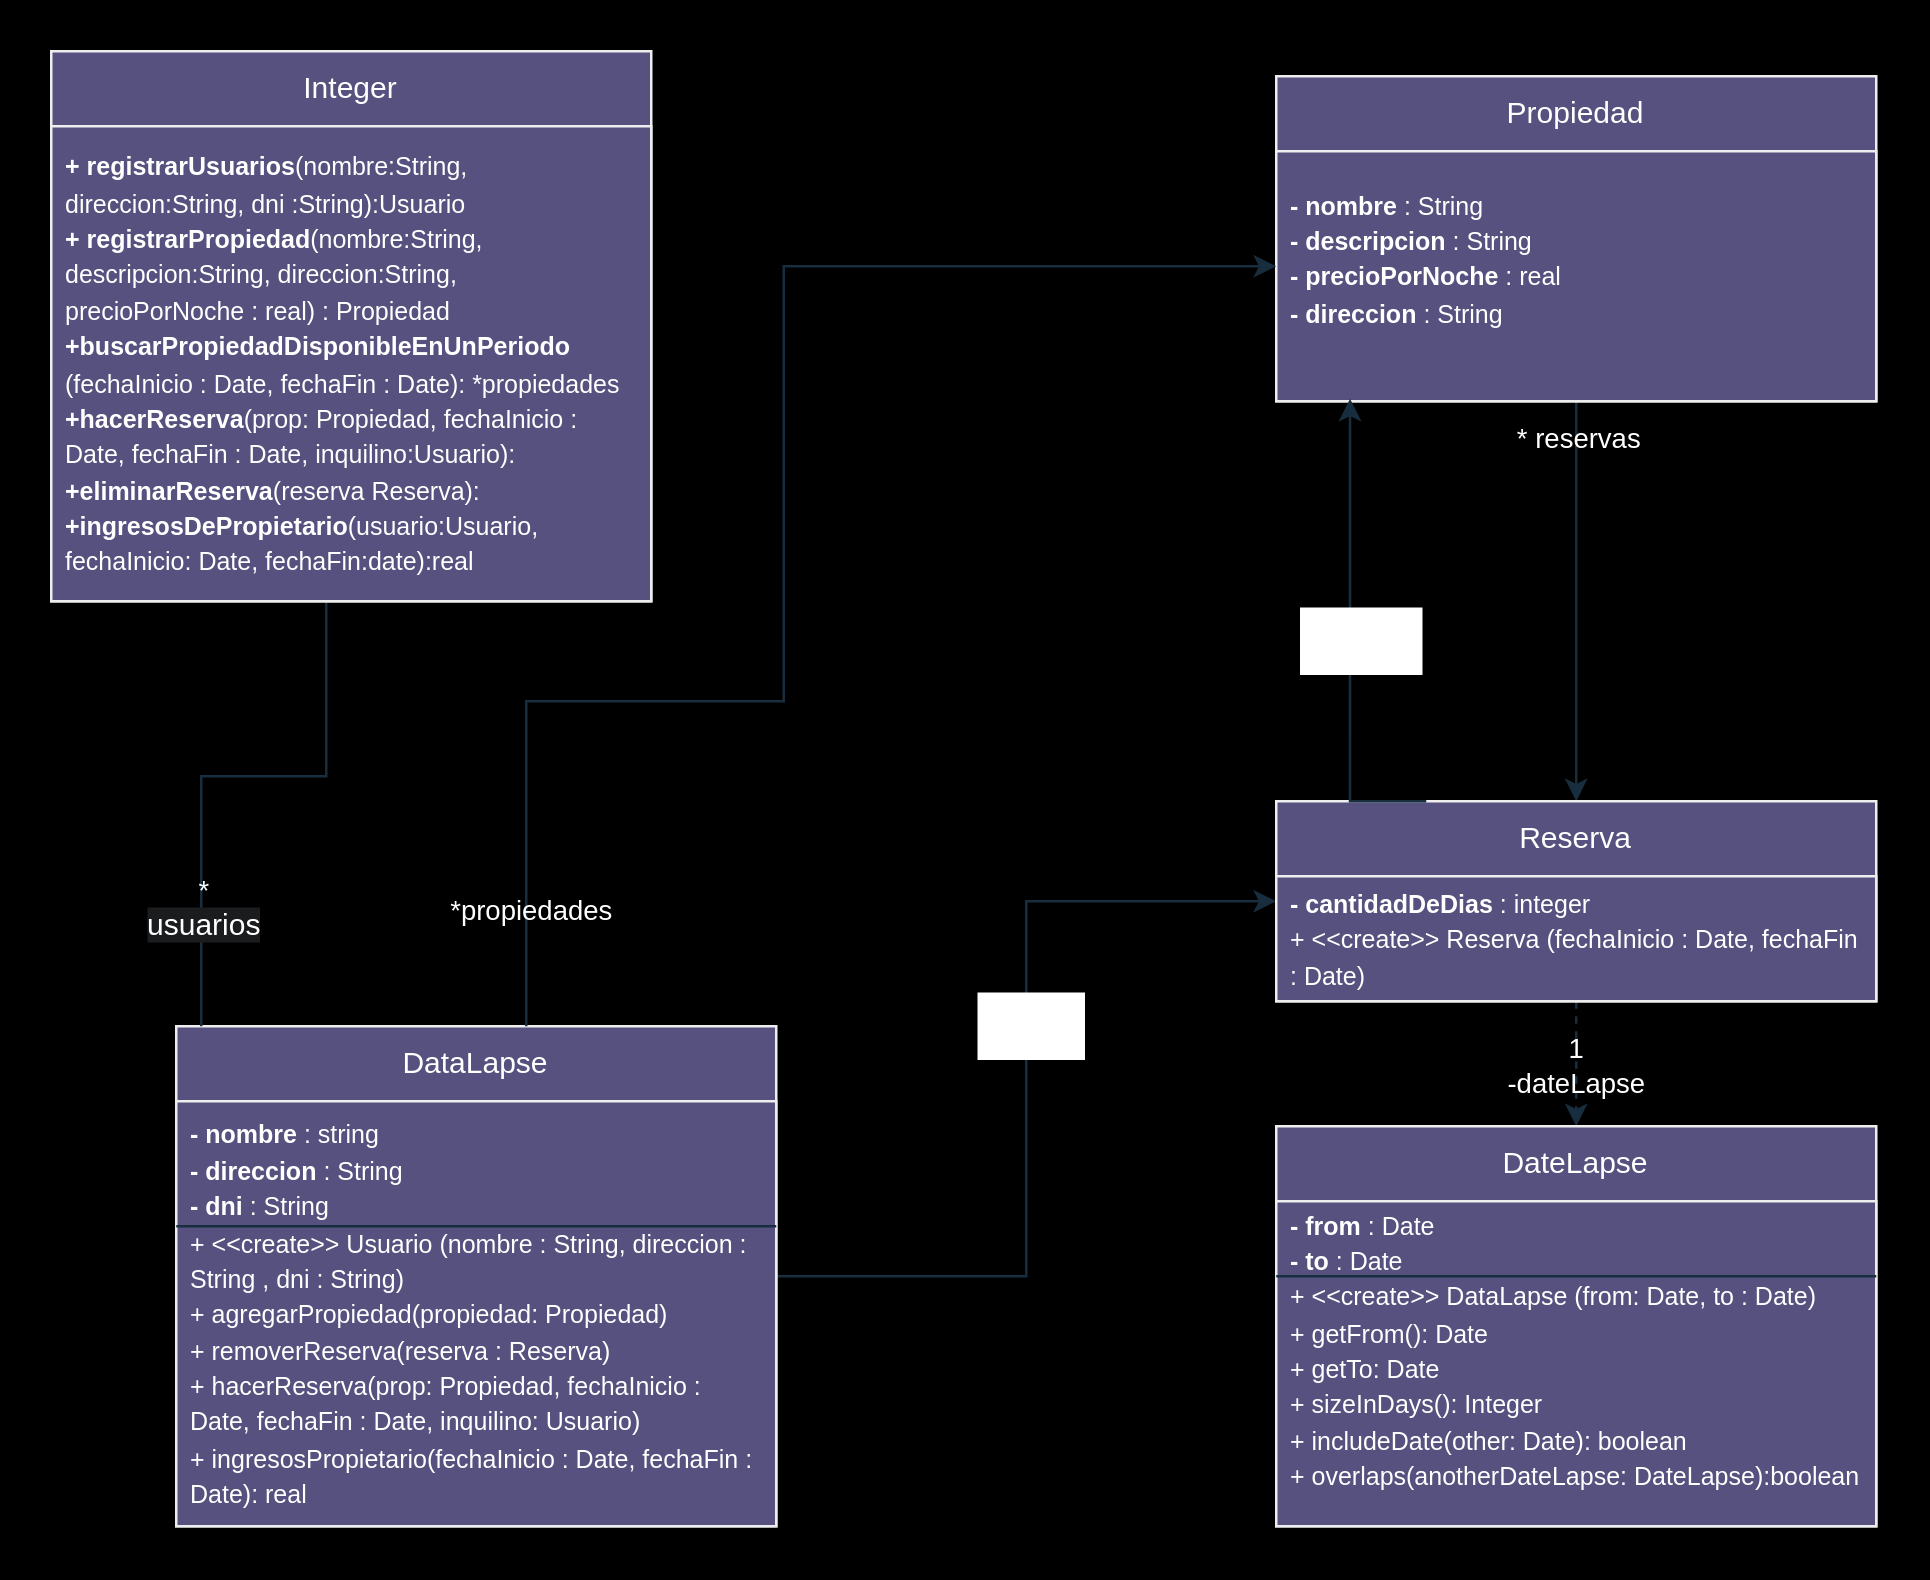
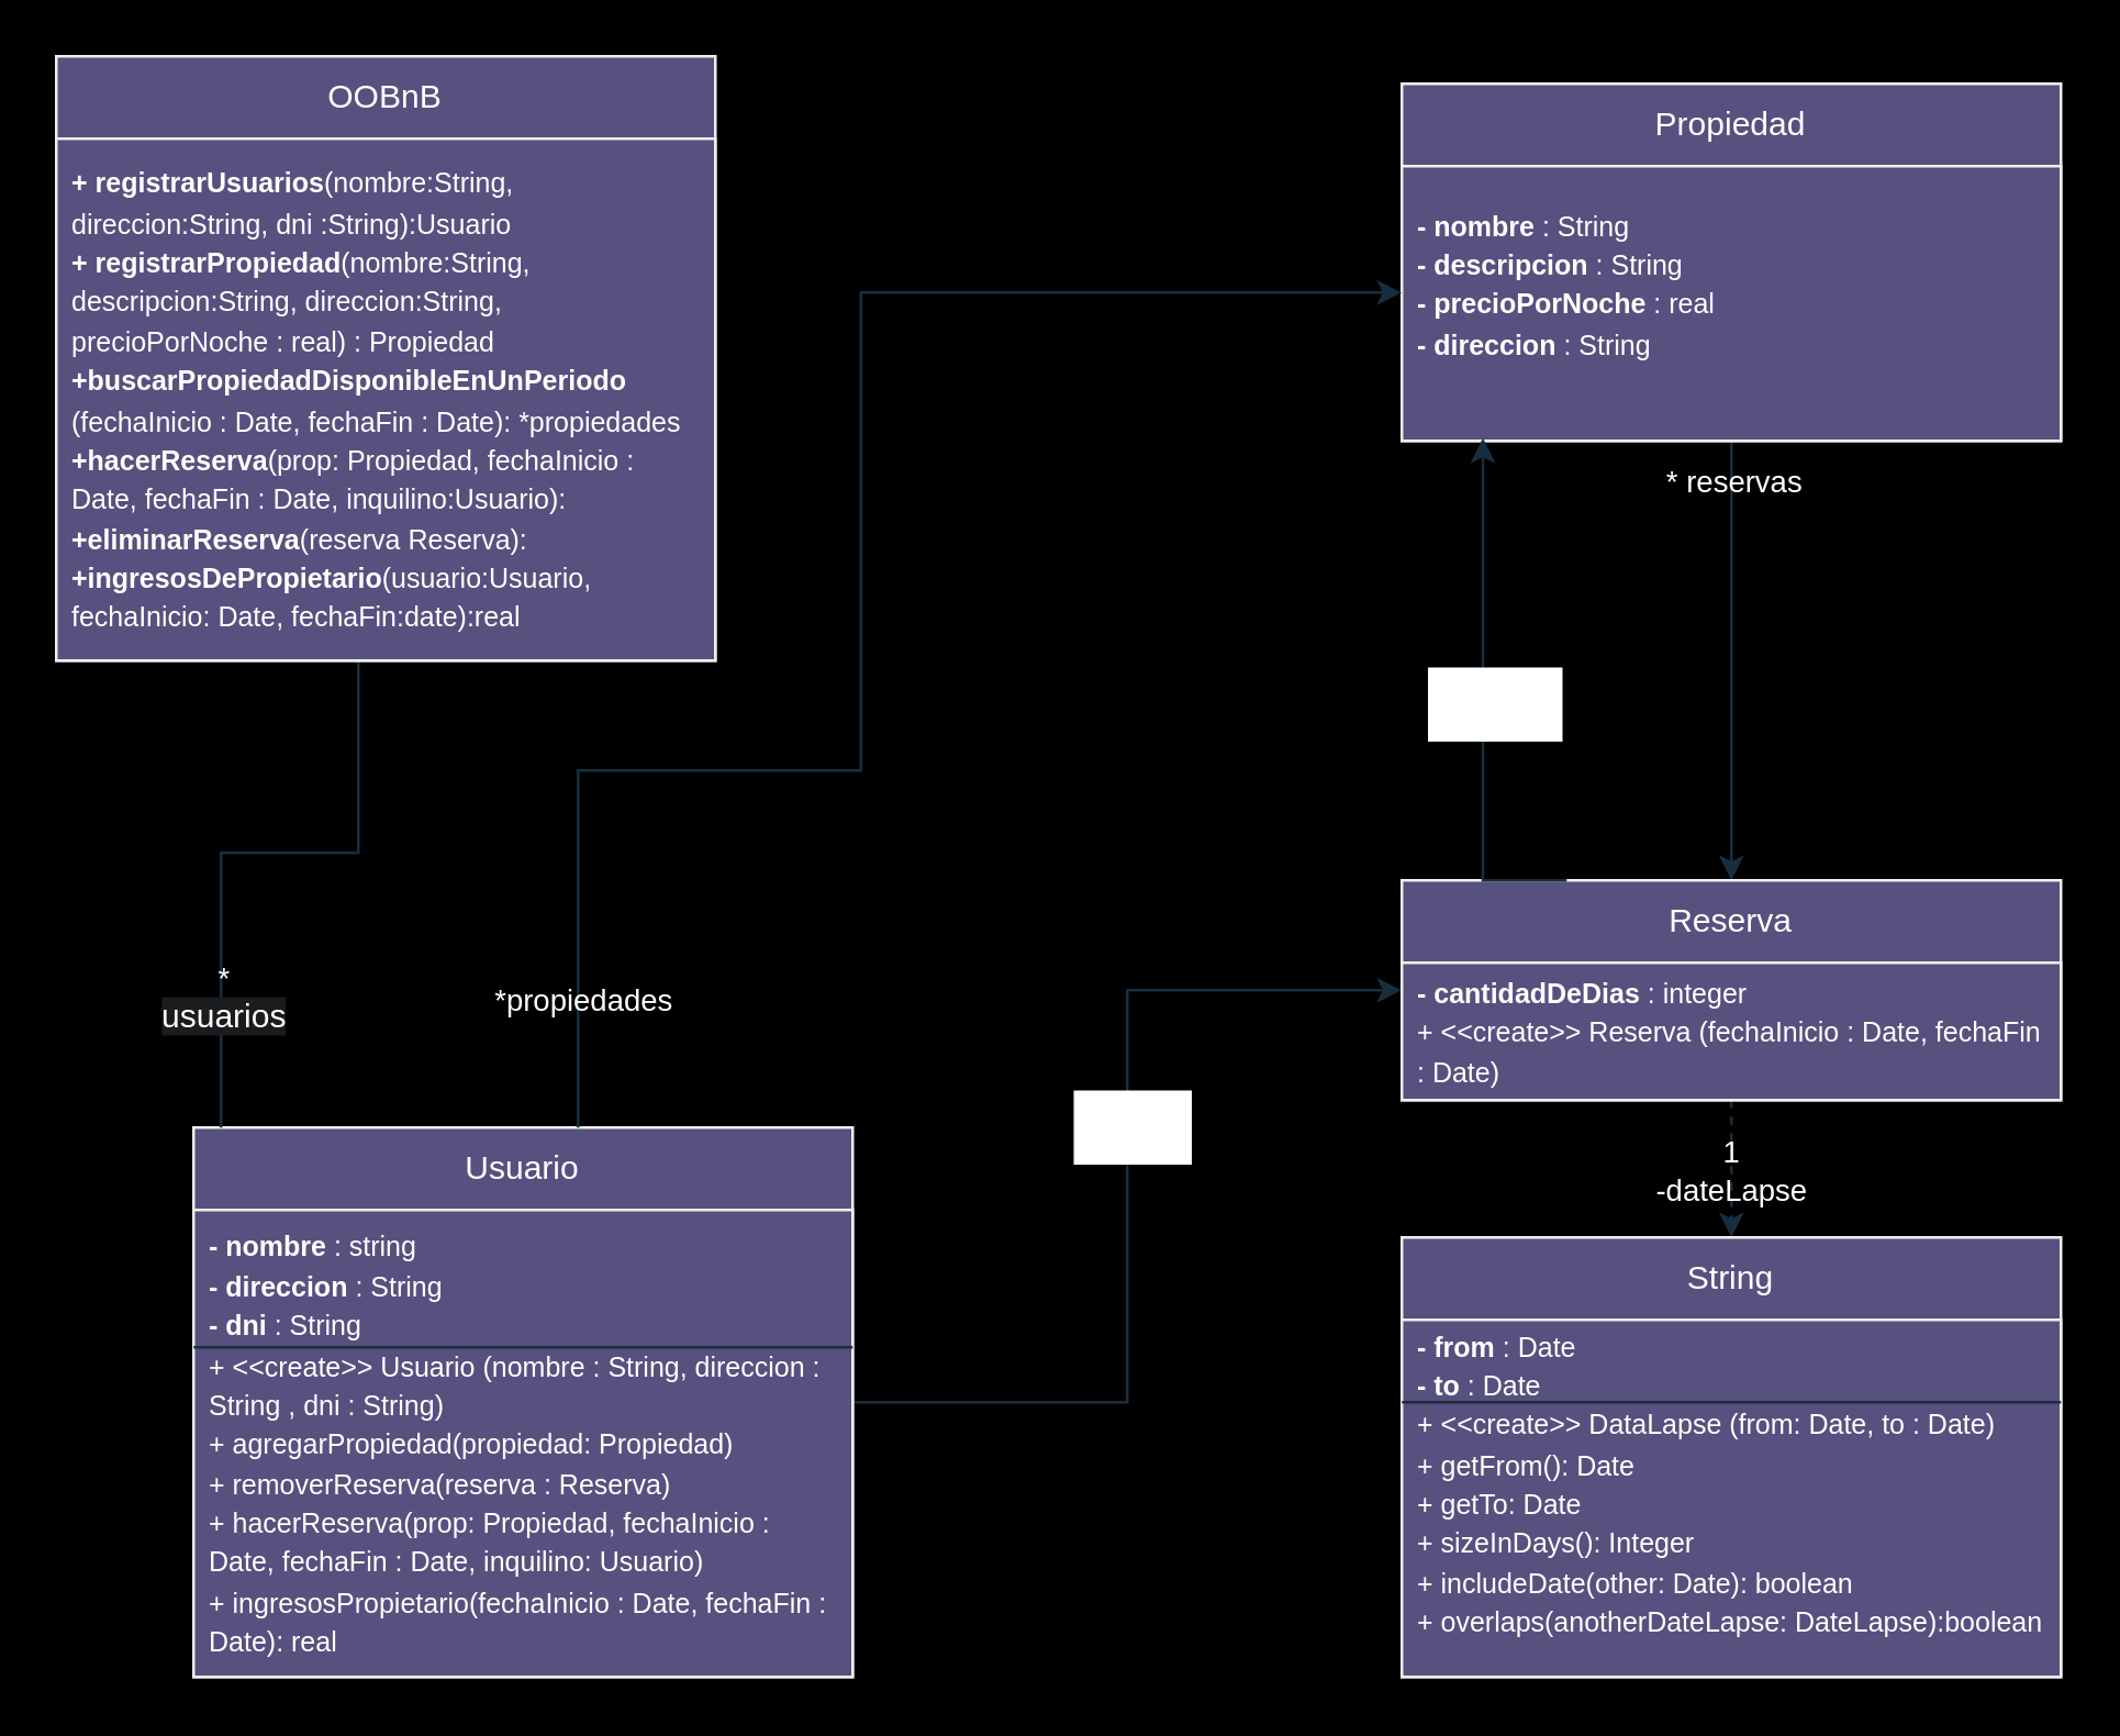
- <mxCell id="13" value="Integer" style="swimlane;fontStyle=0;childLayout=stackLayout;horizontal=1;startSize=30;horizontalStack=0;resizeParent=1;resizeParentMax=0;resizeLast=0;collapsible=1;marginBottom=0;whiteSpace=wrap;html=1;fillColor=#56517E;strokeColor=#EEEEEE;rounded=0;labelBackgroundColor=none;fontColor=#FFFFFF;" parent="1" vertex="1"><mxGeometry x="20" y="20" width="240" height="220" as="geometry" /></mxCell>
+ <mxCell id="13" value="OOBnB" style="swimlane;fontStyle=0;childLayout=stackLayout;horizontal=1;startSize=30;horizontalStack=0;resizeParent=1;resizeParentMax=0;resizeLast=0;collapsible=1;marginBottom=0;whiteSpace=wrap;html=1;fillColor=#56517E;strokeColor=#EEEEEE;rounded=0;labelBackgroundColor=none;fontColor=#FFFFFF;" parent="1" vertex="1"><mxGeometry x="20" y="20" width="240" height="220" as="geometry" /></mxCell>
- <mxCell id="4" value="DataLapse" style="swimlane;fontStyle=0;childLayout=stackLayout;horizontal=1;startSize=30;horizontalStack=0;resizeParent=1;resizeParentMax=0;resizeLast=0;collapsible=1;marginBottom=0;whiteSpace=wrap;html=1;fillColor=#56517E;strokeColor=#EEEEEE;rounded=0;labelBackgroundColor=none;fontColor=#FFFFFF;" parent="1" vertex="1"><mxGeometry x="70" y="410" width="240" height="200" as="geometry" /></mxCell>
+ <mxCell id="4" value="Usuario" style="swimlane;fontStyle=0;childLayout=stackLayout;horizontal=1;startSize=30;horizontalStack=0;resizeParent=1;resizeParentMax=0;resizeLast=0;collapsible=1;marginBottom=0;whiteSpace=wrap;html=1;fillColor=#56517E;strokeColor=#EEEEEE;rounded=0;labelBackgroundColor=none;fontColor=#FFFFFF;" parent="1" vertex="1"><mxGeometry x="70" y="410" width="240" height="200" as="geometry" /></mxCell>
- <mxCell id="19" value="DateLapse" style="swimlane;fontStyle=0;childLayout=stackLayout;horizontal=1;startSize=30;horizontalStack=0;resizeParent=1;resizeParentMax=0;resizeLast=0;collapsible=1;marginBottom=0;whiteSpace=wrap;html=1;fillColor=#56517E;strokeColor=#EEEEEE;rounded=0;labelBackgroundColor=none;fontColor=#FFFFFF;" parent="1" vertex="1"><mxGeometry x="510" y="450" width="240" height="160" as="geometry" /></mxCell>
+ <mxCell id="19" value="String" style="swimlane;fontStyle=0;childLayout=stackLayout;horizontal=1;startSize=30;horizontalStack=0;resizeParent=1;resizeParentMax=0;resizeLast=0;collapsible=1;marginBottom=0;whiteSpace=wrap;html=1;fillColor=#56517E;strokeColor=#EEEEEE;rounded=0;labelBackgroundColor=none;fontColor=#FFFFFF;" parent="1" vertex="1"><mxGeometry x="510" y="450" width="240" height="160" as="geometry" /></mxCell>
